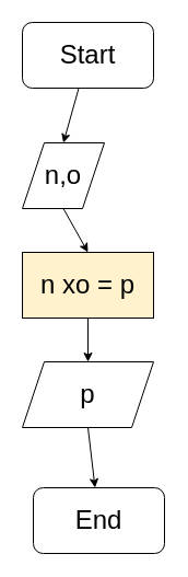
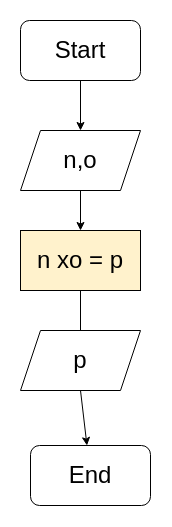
- <mxCell id="3" value="n,o" style="shape=parallelogram;perimeter=parallelogramPerimeter;whiteSpace=wrap;html=1;fixedSize=1;fontSize=24;" vertex="1" parent="1"><mxGeometry x="20" y="130" width="75" height="60" as="geometry" /></mxCell>
+ <mxCell id="3" value="n,o" style="shape=parallelogram;perimeter=parallelogramPerimeter;whiteSpace=wrap;html=1;fixedSize=1;fontSize=24;" vertex="1" parent="1"><mxGeometry x="20" y="130" width="120" height="60" as="geometry" /></mxCell>
- <mxCell id="9" value="" style="endArrow=classic;html=1;rounded=0;fontSize=24;entryX=0.5;entryY=0;entryDx=0;entryDy=0;exitX=0.5;exitY=1;exitDx=0;exitDy=0;" edge="1" parent="1" source="4" target="5"><mxGeometry width="50" height="50" relative="1" as="geometry"><mxPoint x="30" y="290" as="sourcePoint" /><mxPoint x="80" y="240" as="targetPoint" /></mxGeometry></mxCell>
+ <mxCell id="9" value="" style="endArrow=none;html=1;rounded=0;fontSize=24;entryX=0.5;entryY=0;entryDx=0;entryDy=0;exitX=0.5;exitY=1;exitDx=0;exitDy=0;" edge="1" parent="1" source="4" target="5"><mxGeometry width="50" height="50" relative="1" as="geometry"><mxPoint x="30" y="290" as="sourcePoint" /><mxPoint x="80" y="240" as="targetPoint" /></mxGeometry></mxCell>
